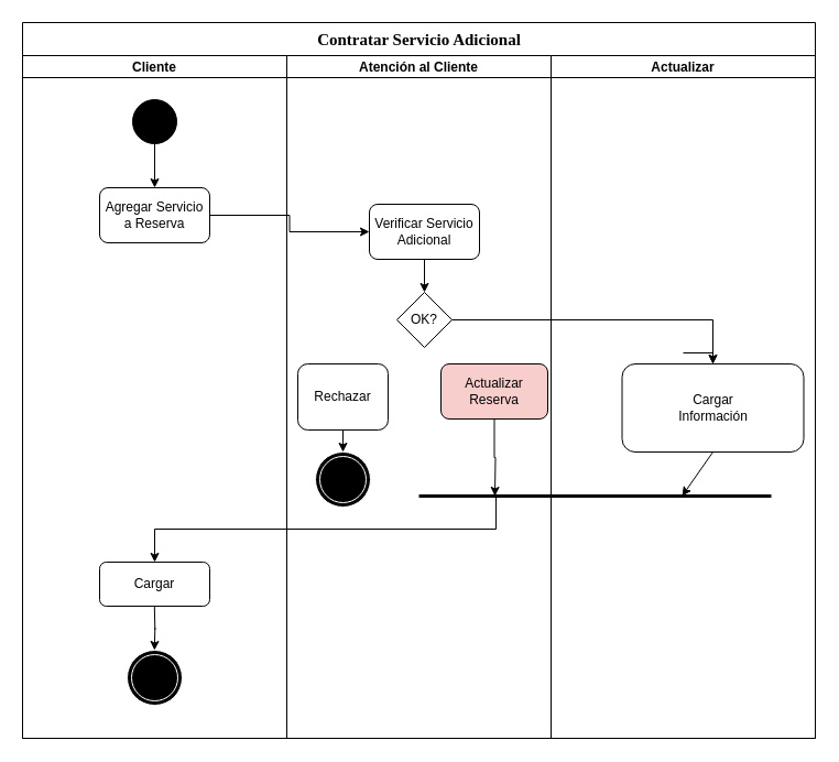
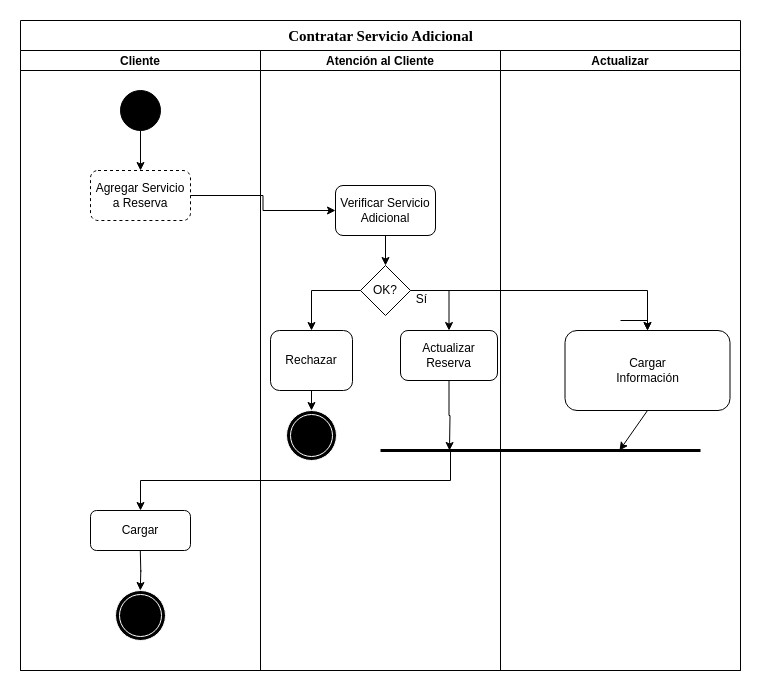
- <mxCell id="6" value="Agregar Servicio&lt;br&gt;a Reserva" style="rounded=1;whiteSpace=wrap;html=1;fillColor=#FFFFFF;" parent="3" vertex="1"><mxGeometry x="70" y="120" width="100" height="50" as="geometry" /></mxCell>
+ <mxCell id="6" value="Agregar Servicio&lt;br&gt;a Reserva" style="rounded=1;whiteSpace=wrap;html=1;fillColor=#FFFFFF;dashed=1;" parent="3" vertex="1"><mxGeometry x="70" y="120" width="100" height="50" as="geometry" /></mxCell>
+ <mxCell id="21" style="edgeStyle=orthogonalEdgeStyle;rounded=0;orthogonalLoop=1;jettySize=auto;html=1;exitX=0;exitY=0.5;exitDx=0;exitDy=0;entryX=0.5;entryY=0;entryDx=0;entryDy=0;" parent="12" source="16" target="14" edge="1"><mxGeometry relative="1" as="geometry"><mxPoint y="260" as="targetPoint" /></mxGeometry></mxCell>
+ <mxCell id="19" style="edgeStyle=orthogonalEdgeStyle;rounded=0;orthogonalLoop=1;jettySize=auto;html=1;exitX=1;exitY=0.5;exitDx=0;exitDy=0;entryX=0.5;entryY=0;entryDx=0;entryDy=0;" parent="12" source="16" target="18" edge="1"><mxGeometry relative="1" as="geometry"><mxPoint x="190" y="270" as="targetPoint" /></mxGeometry></mxCell>
+ <mxCell id="20" value="Sí" style="edgeLabel;html=1;align=center;verticalAlign=middle;resizable=0;points=[];fontSize=12;" parent="19" vertex="1" connectable="0"><mxGeometry x="0.287" y="1" relative="1" as="geometry"><mxPoint x="-29.5" y="-4.5" as="offset" /></mxGeometry></mxCell>
- <mxCell id="18" value="Actualizar Reserva" style="rounded=1;whiteSpace=wrap;html=1;fillColor=#f8cecc;" parent="12" vertex="1"><mxGeometry x="140" y="280" width="97" height="50" as="geometry" /></mxCell>
+ <mxCell id="18" value="Actualizar Reserva" style="rounded=1;whiteSpace=wrap;html=1;fillColor=#FFFFFF;" parent="12" vertex="1"><mxGeometry x="140" y="280" width="97" height="50" as="geometry" /></mxCell>
